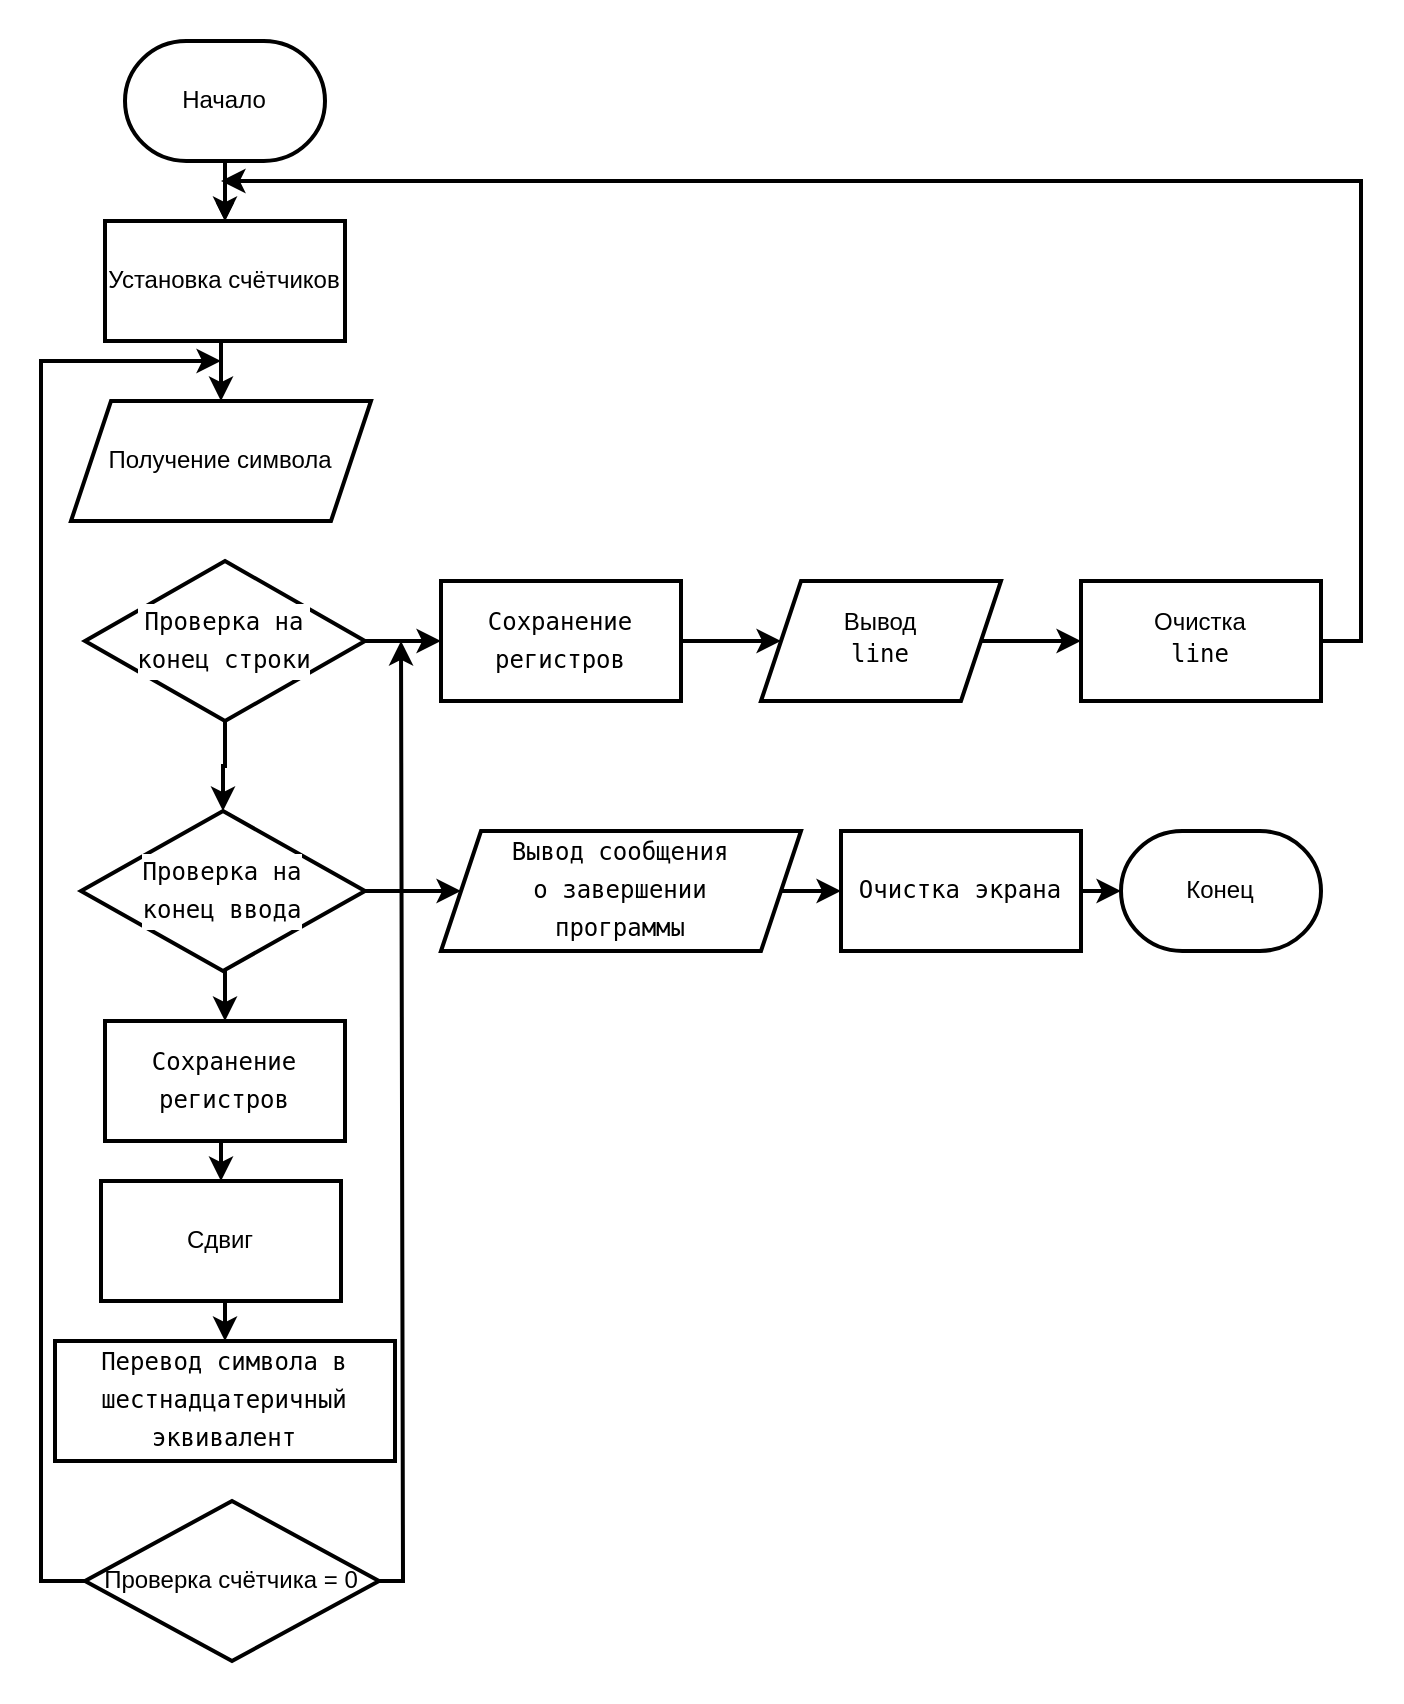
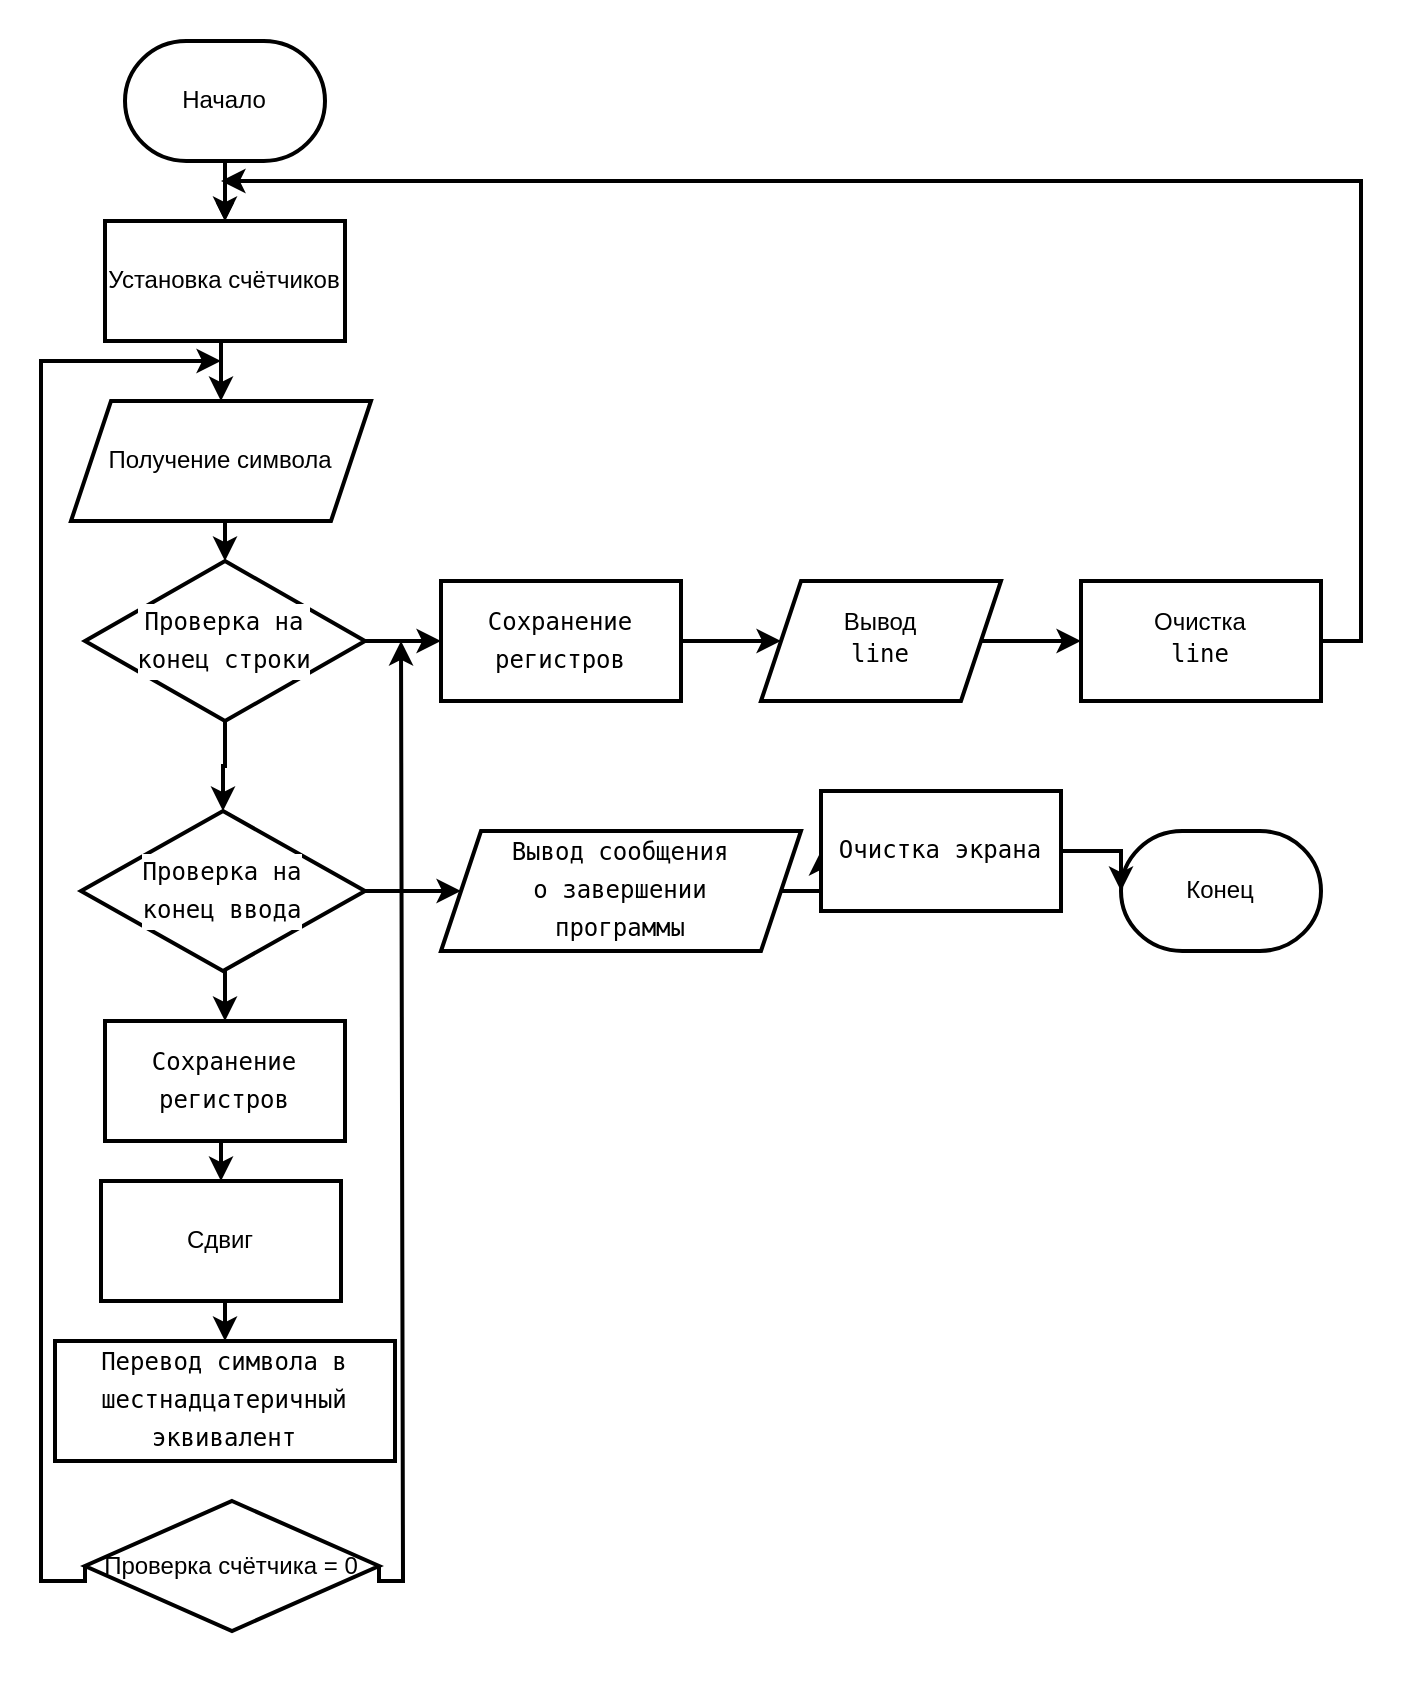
+ <mxCell id="7" style="edgeStyle=orthogonalEdgeStyle;rounded=0;orthogonalLoop=1;jettySize=auto;html=1;exitX=0.5;exitY=1;exitDx=0;exitDy=0;entryX=0.5;entryY=0;entryDx=0;entryDy=0;strokeWidth=2;fontSize=12;fontColor=#000000;fontStyle=0;align=center;verticalAlign=middle;" edge="1" parent="1" source="8" target="11"><mxGeometry relative="1" as="geometry" /></mxCell>
- <mxCell id="23" value="&lt;div style=&quot;background-color: rgb(255, 255, 255); font-family: &amp;quot;Droid Sans Mono&amp;quot;, &amp;quot;monospace&amp;quot;, monospace; font-size: 12px; line-height: 19px; white-space: pre;&quot;&gt;&lt;div style=&quot;font-size: 12px;&quot;&gt;&lt;span style=&quot;font-size: 12px;&quot;&gt;Очистка экрана&lt;/span&gt;&lt;/div&gt;&lt;/div&gt;" style="rounded=0;whiteSpace=wrap;html=1;strokeWidth=2;fontSize=12;fontColor=#000000;fontStyle=0;align=center;verticalAlign=middle;" vertex="1" parent="1"><mxGeometry x="420" y="415" width="120" height="60" as="geometry" /></mxCell>
+ <mxCell id="23" value="&lt;div style=&quot;background-color: rgb(255, 255, 255); font-family: &amp;quot;Droid Sans Mono&amp;quot;, &amp;quot;monospace&amp;quot;, monospace; font-size: 12px; line-height: 19px; white-space: pre;&quot;&gt;&lt;div style=&quot;font-size: 12px;&quot;&gt;&lt;span style=&quot;font-size: 12px;&quot;&gt;Очистка экрана&lt;/span&gt;&lt;/div&gt;&lt;/div&gt;" style="rounded=0;whiteSpace=wrap;html=1;strokeWidth=2;fontSize=12;fontColor=#000000;fontStyle=0;align=center;verticalAlign=middle;" vertex="1" parent="1"><mxGeometry x="410" y="395" width="120" height="60" as="geometry" /></mxCell>
- <mxCell id="33" value="Проверка счётчика = 0" style="rhombus;whiteSpace=wrap;html=1;strokeWidth=2;fontSize=12;fontColor=#000000;fontStyle=0;align=center;verticalAlign=middle;" vertex="1" parent="1"><mxGeometry x="42" y="750" width="147" height="80" as="geometry" /></mxCell>
+ <mxCell id="33" value="Проверка счётчика = 0" style="rhombus;whiteSpace=wrap;html=1;strokeWidth=2;fontSize=12;fontColor=#000000;fontStyle=0;align=center;verticalAlign=middle;" vertex="1" parent="1"><mxGeometry x="42" y="750" width="147" height="65" as="geometry" /></mxCell>
